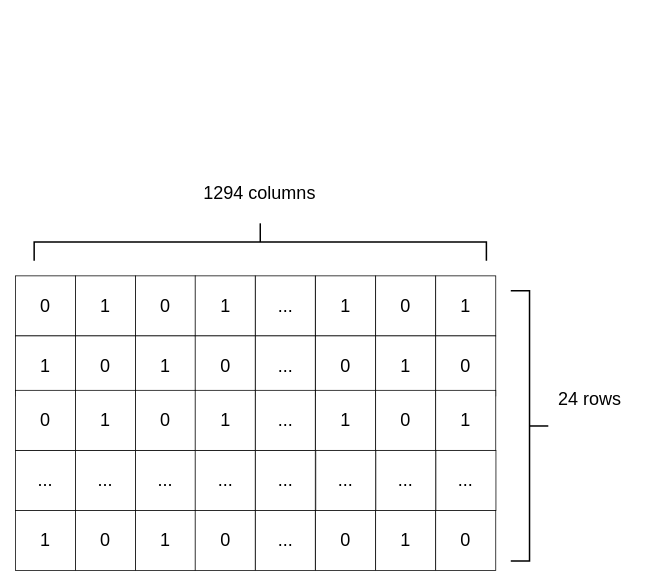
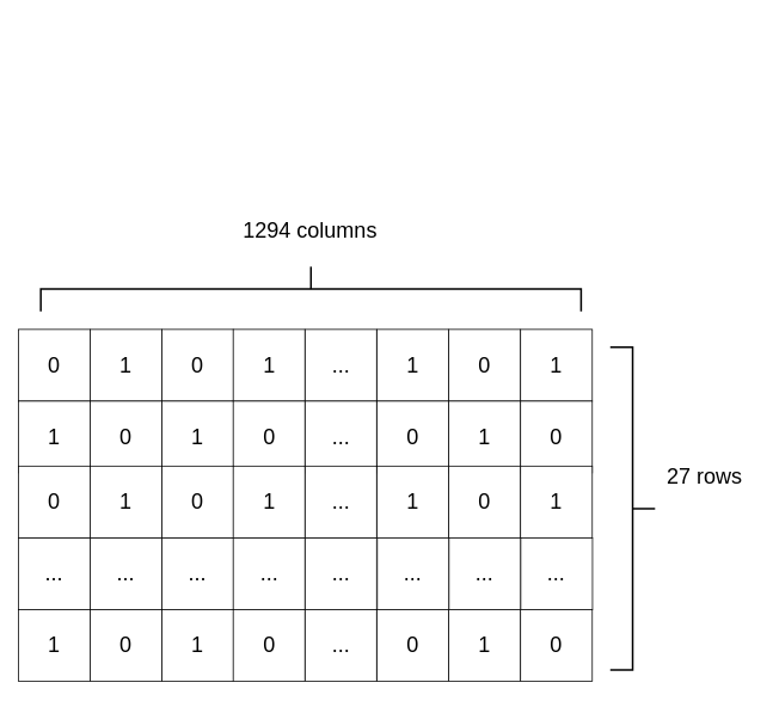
- <mxCell id="18" value="&lt;font style=&quot;font-size: 24px;&quot;&gt;24 rows&lt;/font&gt;" style="text;html=1;align=center;verticalAlign=middle;resizable=0;points=[];autosize=1;strokeColor=none;fillColor=none;" parent="1" vertex="1"><mxGeometry x="730" y="512.01" width="110" height="40" as="geometry" /></mxCell>
+ <mxCell id="18" value="&lt;font style=&quot;font-size: 24px;&quot;&gt;27 rows&lt;/font&gt;" style="text;html=1;align=center;verticalAlign=middle;resizable=0;points=[];autosize=1;strokeColor=none;fillColor=none;" parent="1" vertex="1"><mxGeometry x="730" y="512.01" width="110" height="40" as="geometry" /></mxCell>
